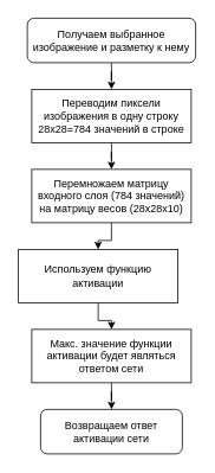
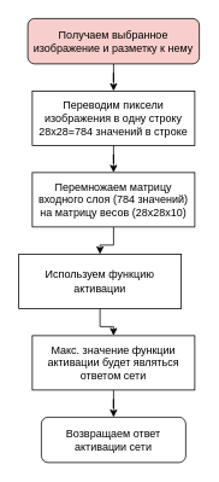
- <mxCell id="3" value="Получаем выбранное изображение и разметку к нему" style="rounded=1;whiteSpace=wrap;html=1;" vertex="1" parent="1"><mxGeometry x="30" y="20" width="190" height="50" as="geometry" /></mxCell>
+ <mxCell id="3" value="Получаем выбранное изображение и разметку к нему" style="rounded=1;whiteSpace=wrap;html=1;fillColor=#f8cecc;" vertex="1" parent="1"><mxGeometry x="30" y="20" width="190" height="50" as="geometry" /></mxCell>
